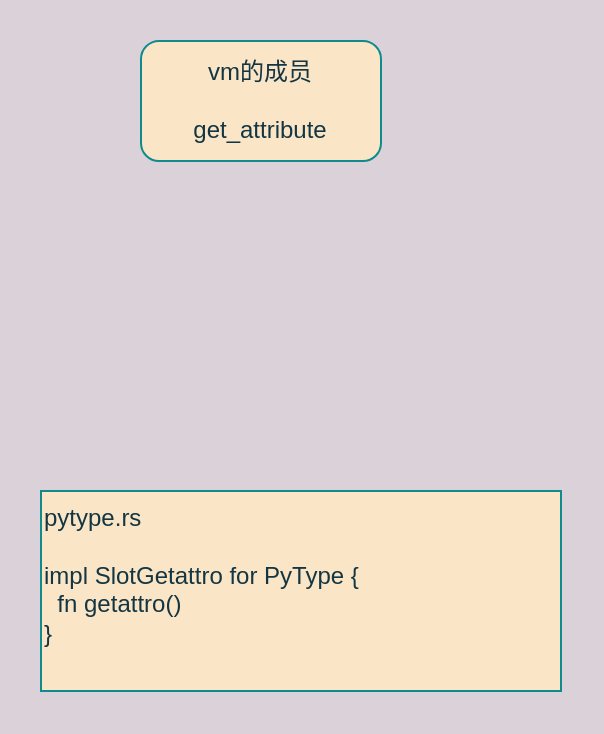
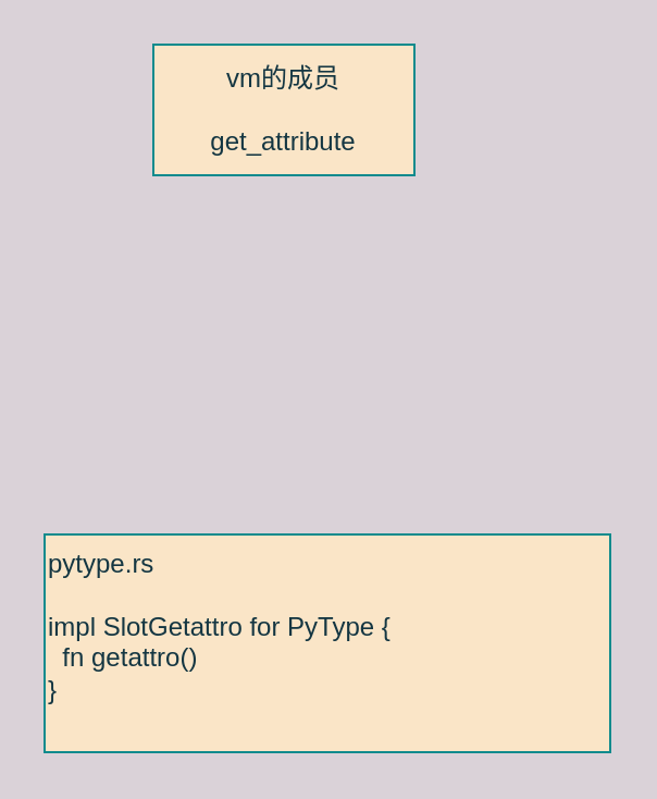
- <mxCell id="2" value="vm的成员&lt;br&gt;&lt;br&gt;get_attribute" style="whiteSpace=wrap;html=1;sketch=0;strokeColor=#0F8B8D;fillColor=#FAE5C7;fontColor=#143642;rounded=1;" parent="1" vertex="1"><mxGeometry x="70" y="20" width="120" height="60" as="geometry" /></mxCell>
+ <mxCell id="2" value="vm的成员&lt;br&gt;&lt;br&gt;get_attribute" style="rounded=0;whiteSpace=wrap;html=1;sketch=0;strokeColor=#0F8B8D;fillColor=#FAE5C7;fontColor=#143642;" parent="1" vertex="1"><mxGeometry x="70" y="20" width="120" height="60" as="geometry" /></mxCell>
